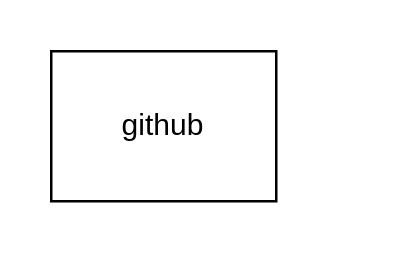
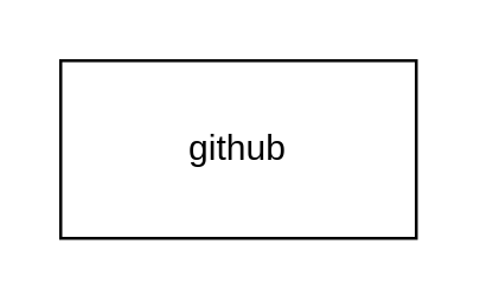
- <mxCell id="2" value="github" style="rounded=0;whiteSpace=wrap;html=1;" vertex="1" parent="1"><mxGeometry x="20" y="20" width="90" height="60" as="geometry" /></mxCell>
+ <mxCell id="2" value="github" style="rounded=0;whiteSpace=wrap;html=1;" vertex="1" parent="1"><mxGeometry x="20" y="20" width="120" height="60" as="geometry" /></mxCell>
